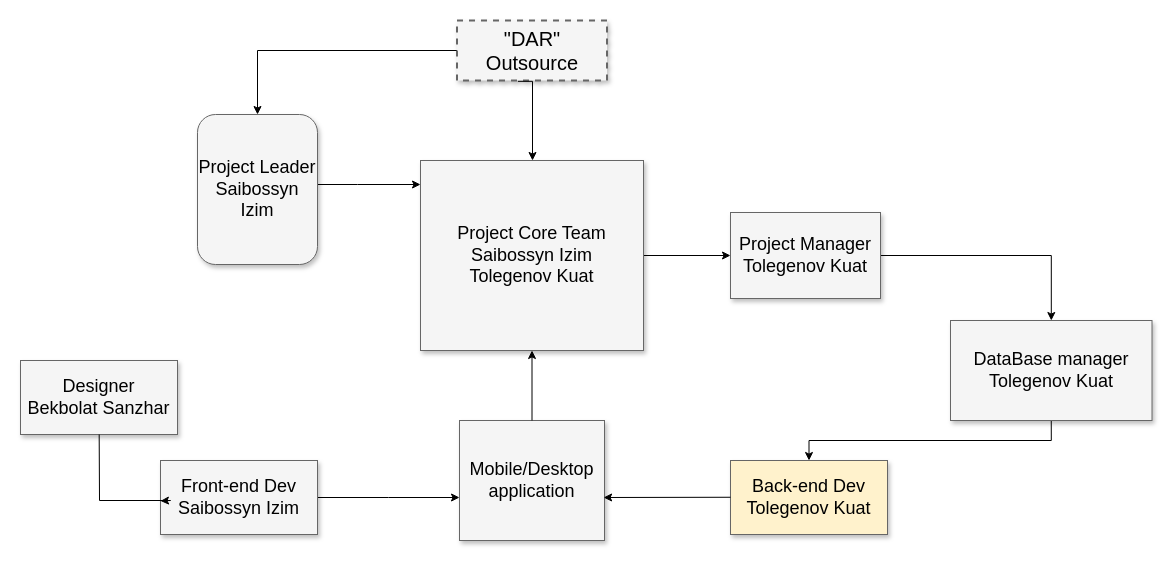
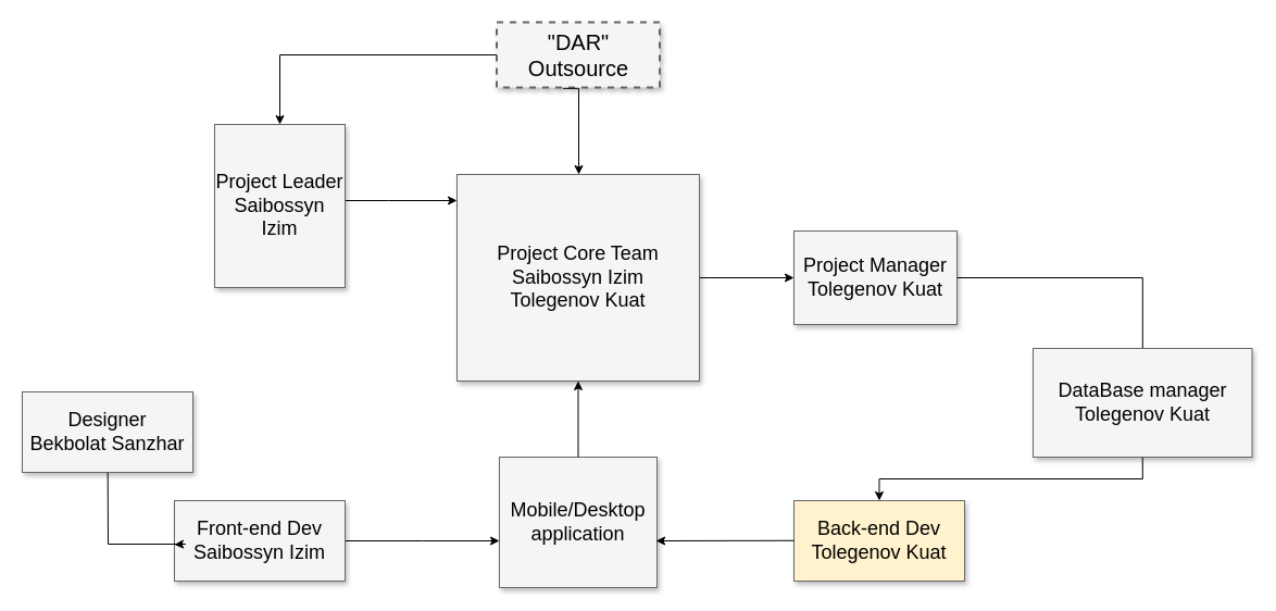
- <mxCell id="9" value="Project Leader&lt;br&gt;Saibossyn Izim" style="whiteSpace=wrap;html=1;shadow=1;fontSize=18;fillColor=#f5f5f5;strokeColor=#666666;rounded=1;" parent="1" vertex="1"><mxGeometry x="197" y="114" width="120" height="150" as="geometry" /></mxCell>
+ <mxCell id="9" value="Project Leader&lt;br&gt;Saibossyn Izim" style="whiteSpace=wrap;html=1;shadow=1;fontSize=18;fillColor=#f5f5f5;strokeColor=#666666;" parent="1" vertex="1"><mxGeometry x="197" y="114" width="120" height="150" as="geometry" /></mxCell>
- <mxCell id="6" value="" style="edgeStyle=orthogonalEdgeStyle;rounded=0;orthogonalLoop=1;jettySize=auto;html=1;" edge="1" parent="1" source="7" target="11"><mxGeometry relative="1" as="geometry" /></mxCell>
+ <mxCell id="6" value="" style="edgeStyle=orthogonalEdgeStyle;rounded=0;orthogonalLoop=1;jettySize=auto;html=1;endArrow=none;" edge="1" parent="1" source="7" target="11"><mxGeometry relative="1" as="geometry" /></mxCell>
